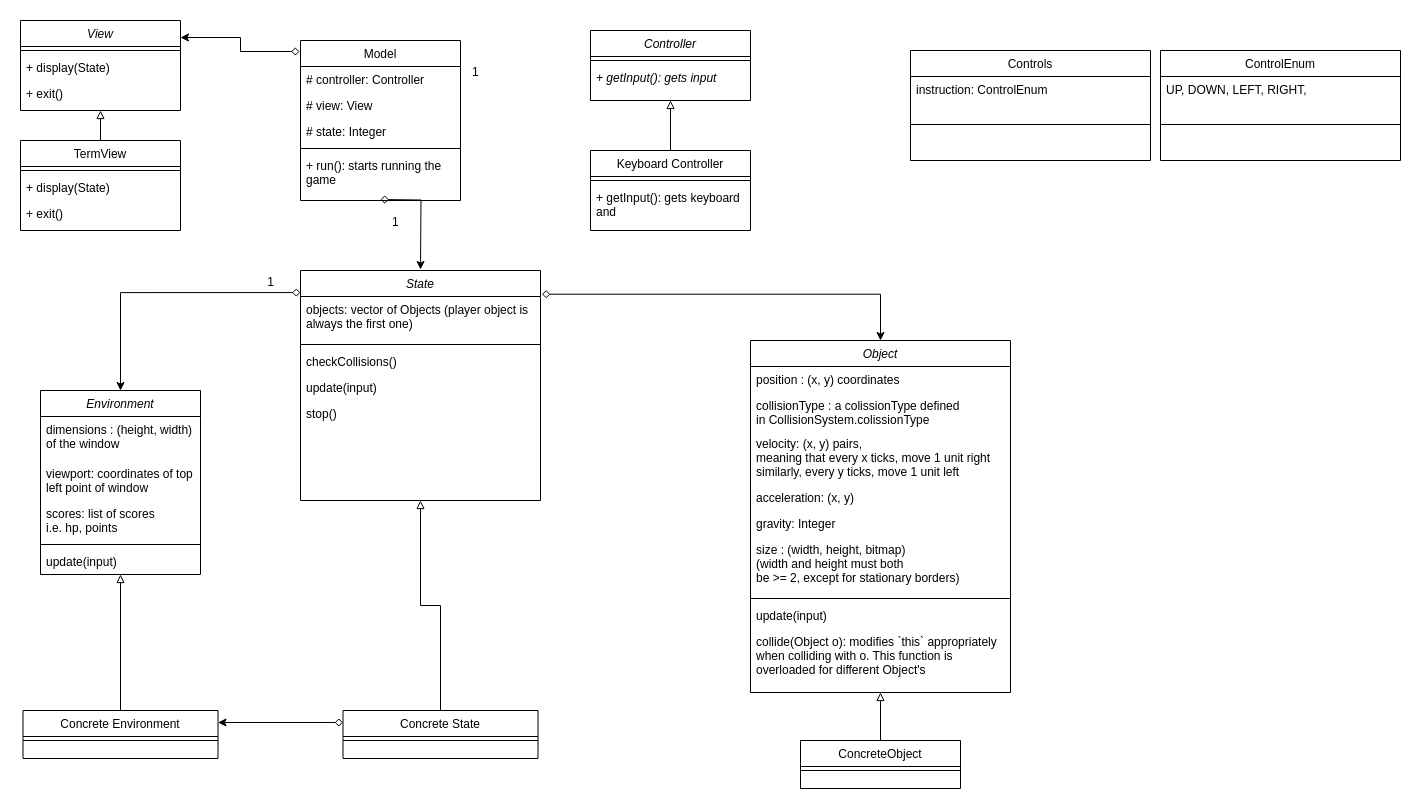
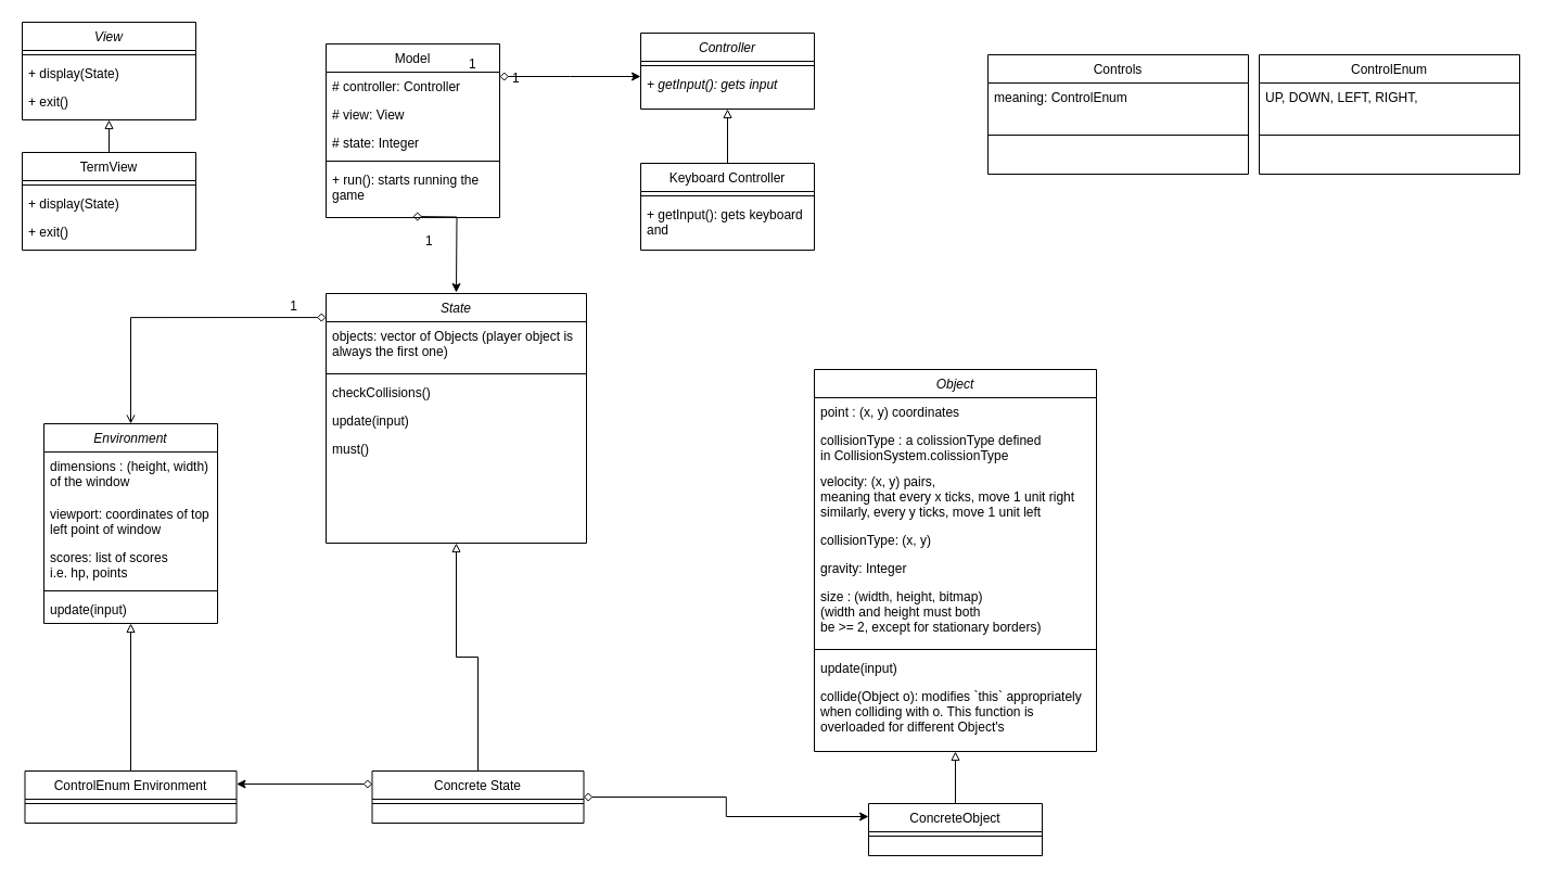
- <mxCell id="24" style="edgeStyle=orthogonalEdgeStyle;rounded=0;orthogonalLoop=1;jettySize=auto;html=1;exitX=-0.006;exitY=0.069;exitDx=0;exitDy=0;entryX=1;entryY=0.189;entryDx=0;entryDy=0;startArrow=diamond;startFill=0;endArrow=classic;endFill=1;entryPerimeter=0;exitPerimeter=0;" edge="1" parent="1" source="3" target="20"><mxGeometry relative="1" as="geometry"><mxPoint x="660" y="79" as="targetPoint" /></mxGeometry></mxCell>
+ <mxCell id="18" value="" style="endArrow=classic;shadow=0;strokeWidth=1;rounded=0;endFill=1;edgeStyle=elbowEdgeStyle;elbow=vertical;startArrow=diamond;startFill=0;" edge="1" parent="1" source="3" target="15"><mxGeometry x="0.5" y="41" relative="1" as="geometry"><mxPoint x="470" y="112" as="sourcePoint" /><mxPoint x="630" y="112" as="targetPoint" /><mxPoint x="-40" y="32" as="offset" /></mxGeometry></mxCell>
+ <mxCell id="19" value="1" style="resizable=0;align=left;verticalAlign=bottom;labelBackgroundColor=none;fontSize=12;" connectable="0" vertex="1" parent="18"><mxGeometry x="-1" relative="1" as="geometry"><mxPoint x="-30" y="-3" as="offset" /></mxGeometry></mxCell>
- <mxCell id="67" value="instruction: ControlEnum" style="text;align=left;verticalAlign=top;spacingLeft=4;spacingRight=4;overflow=hidden;rotatable=0;points=[[0,0.5],[1,0.5]];portConstraint=eastwest;rounded=0;shadow=0;html=0;" vertex="1" parent="66"><mxGeometry y="26" width="240" height="44" as="geometry" /></mxCell>
+ <mxCell id="67" value="meaning: ControlEnum" style="text;align=left;verticalAlign=top;spacingLeft=4;spacingRight=4;overflow=hidden;rotatable=0;points=[[0,0.5],[1,0.5]];portConstraint=eastwest;rounded=0;shadow=0;html=0;" vertex="1" parent="66"><mxGeometry y="26" width="240" height="44" as="geometry" /></mxCell>
- <mxCell id="54" style="edgeStyle=orthogonalEdgeStyle;rounded=0;orthogonalLoop=1;jettySize=auto;html=1;startArrow=diamond;startFill=0;exitX=1.006;exitY=0.103;exitDx=0;exitDy=0;exitPerimeter=0;entryX=0.5;entryY=0;entryDx=0;entryDy=0;" edge="1" parent="1" source="9" target="31"><mxGeometry relative="1" as="geometry"><mxPoint x="1100" y="370" as="sourcePoint" /><mxPoint x="860" y="310" as="targetPoint" /></mxGeometry></mxCell>
- <mxCell id="32" value="position : (x, y) coordinates" style="text;align=left;verticalAlign=top;spacingLeft=4;spacingRight=4;overflow=hidden;rotatable=0;points=[[0,0.5],[1,0.5]];portConstraint=eastwest;" vertex="1" parent="31"><mxGeometry y="26" width="260" height="26" as="geometry" /></mxCell>
+ <mxCell id="32" value="point : (x, y) coordinates" style="text;align=left;verticalAlign=top;spacingLeft=4;spacingRight=4;overflow=hidden;rotatable=0;points=[[0,0.5],[1,0.5]];portConstraint=eastwest;" vertex="1" parent="31"><mxGeometry y="26" width="260" height="26" as="geometry" /></mxCell>
- <mxCell id="55" style="edgeStyle=orthogonalEdgeStyle;rounded=0;orthogonalLoop=1;jettySize=auto;html=1;exitX=0;exitY=0.096;exitDx=0;exitDy=0;startArrow=diamond;startFill=0;endArrow=classic;endFill=1;exitPerimeter=0;entryX=0.5;entryY=0;entryDx=0;entryDy=0;" edge="1" parent="1" source="9" target="44"><mxGeometry relative="1" as="geometry" /></mxCell>
+ <mxCell id="55" style="edgeStyle=orthogonalEdgeStyle;rounded=0;orthogonalLoop=1;jettySize=auto;html=1;exitX=0;exitY=0.096;exitDx=0;exitDy=0;startArrow=diamond;startFill=0;endArrow=open;endFill=1;exitPerimeter=0;entryX=0.5;entryY=0;entryDx=0;entryDy=0;" edge="1" parent="1" source="9" target="44"><mxGeometry relative="1" as="geometry" /></mxCell>
- <mxCell id="14" value="stop()" style="text;align=left;verticalAlign=top;spacingLeft=4;spacingRight=4;overflow=hidden;rotatable=0;points=[[0,0.5],[1,0.5]];portConstraint=eastwest;fontStyle=0" vertex="1" parent="9"><mxGeometry y="130" width="240" height="26" as="geometry" /></mxCell>
+ <mxCell id="14" value="must()" style="text;align=left;verticalAlign=top;spacingLeft=4;spacingRight=4;overflow=hidden;rotatable=0;points=[[0,0.5],[1,0.5]];portConstraint=eastwest;fontStyle=0" vertex="1" parent="9"><mxGeometry y="130" width="240" height="26" as="geometry" /></mxCell>
- <mxCell id="35" value="acceleration: (x, y)" style="text;align=left;verticalAlign=top;spacingLeft=4;spacingRight=4;overflow=hidden;rotatable=0;points=[[0,0.5],[1,0.5]];portConstraint=eastwest;rounded=0;shadow=0;html=0;" vertex="1" parent="31"><mxGeometry y="144" width="260" height="26" as="geometry" /></mxCell>
+ <mxCell id="35" value="collisionType: (x, y)" style="text;align=left;verticalAlign=top;spacingLeft=4;spacingRight=4;overflow=hidden;rotatable=0;points=[[0,0.5],[1,0.5]];portConstraint=eastwest;rounded=0;shadow=0;html=0;" vertex="1" parent="31"><mxGeometry y="144" width="260" height="26" as="geometry" /></mxCell>
- <mxCell id="57" value="Concrete Environment" style="swimlane;fontStyle=0;align=center;verticalAlign=top;childLayout=stackLayout;horizontal=1;startSize=26;horizontalStack=0;resizeParent=1;resizeLast=0;collapsible=1;marginBottom=0;rounded=0;shadow=0;strokeWidth=1;" vertex="1" parent="1"><mxGeometry x="22.5" y="710" width="195" height="48" as="geometry"><mxRectangle x="130" y="380" width="160" height="26" as="alternateBounds" /></mxGeometry></mxCell>
+ <mxCell id="57" value="ControlEnum Environment" style="swimlane;fontStyle=0;align=center;verticalAlign=top;childLayout=stackLayout;horizontal=1;startSize=26;horizontalStack=0;resizeParent=1;resizeLast=0;collapsible=1;marginBottom=0;rounded=0;shadow=0;strokeWidth=1;" vertex="1" parent="1"><mxGeometry x="22.5" y="710" width="195" height="48" as="geometry"><mxRectangle x="130" y="380" width="160" height="26" as="alternateBounds" /></mxGeometry></mxCell>
+ <mxCell id="50" style="edgeStyle=orthogonalEdgeStyle;rounded=0;orthogonalLoop=1;jettySize=auto;html=1;exitX=1;exitY=0.5;exitDx=0;exitDy=0;entryX=0;entryY=0.25;entryDx=0;entryDy=0;startArrow=diamond;startFill=0;" edge="1" parent="1" source="52" target="42"><mxGeometry relative="1" as="geometry" /></mxCell>
